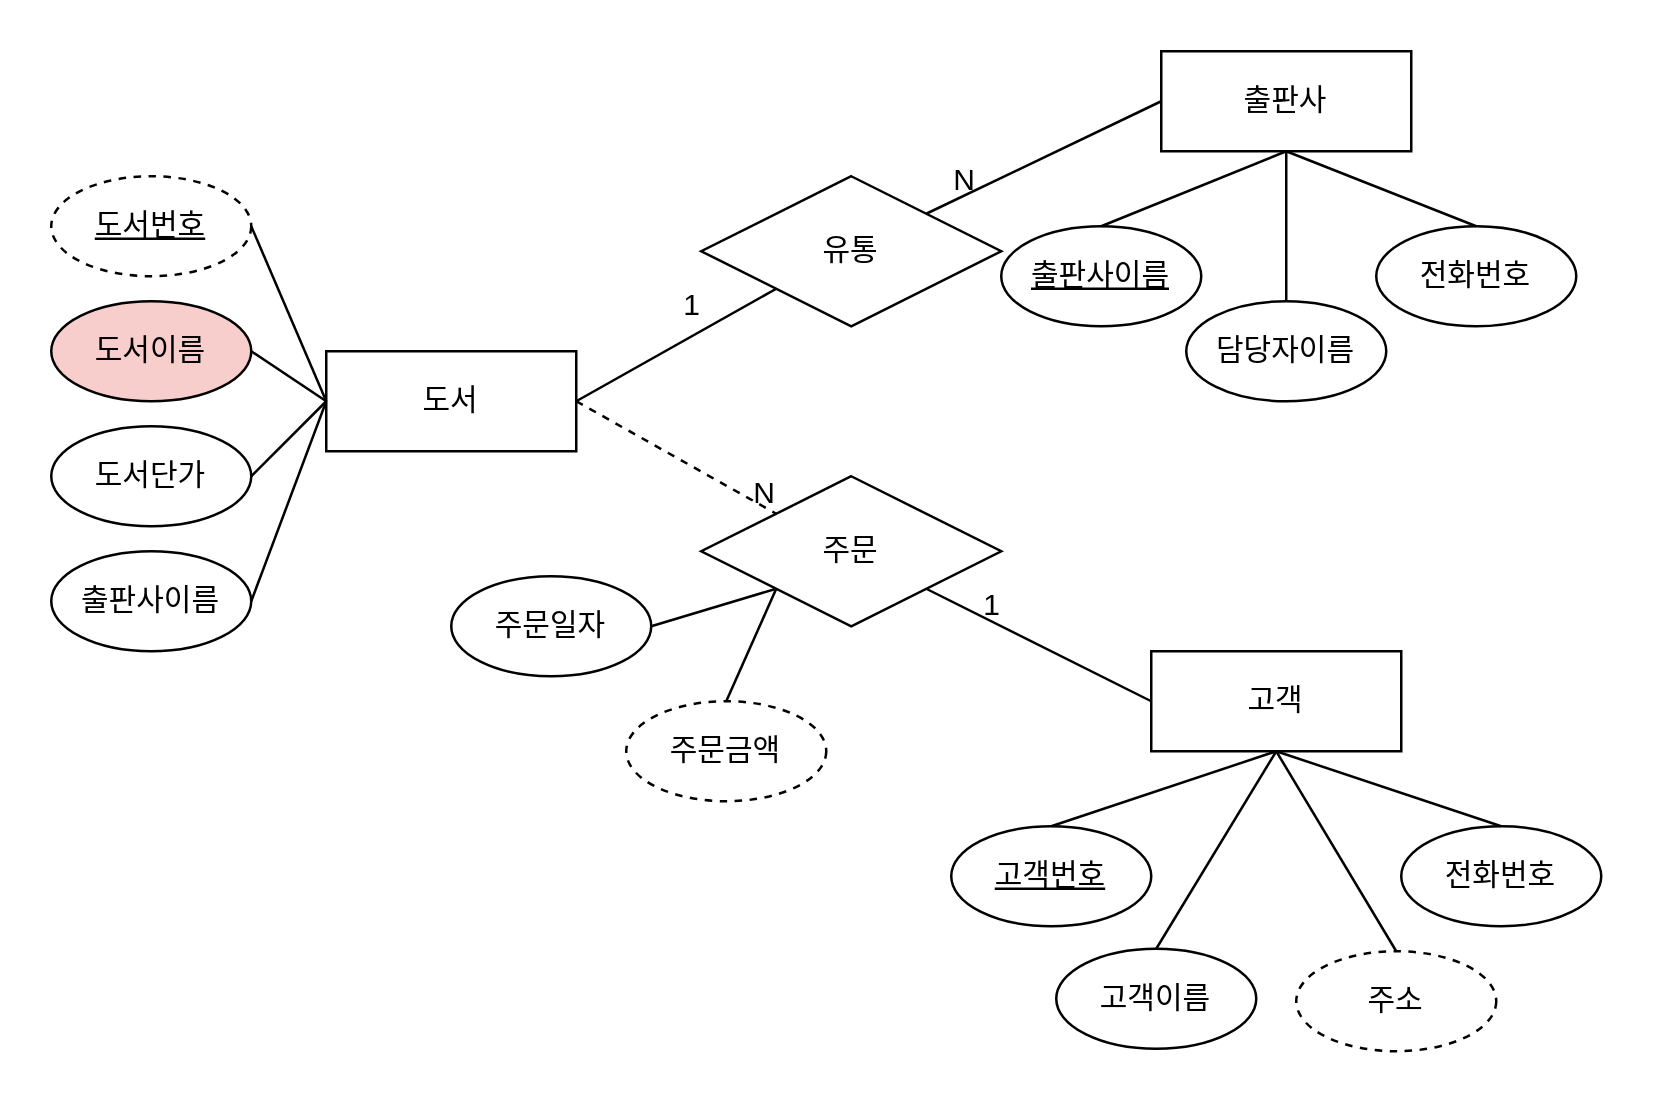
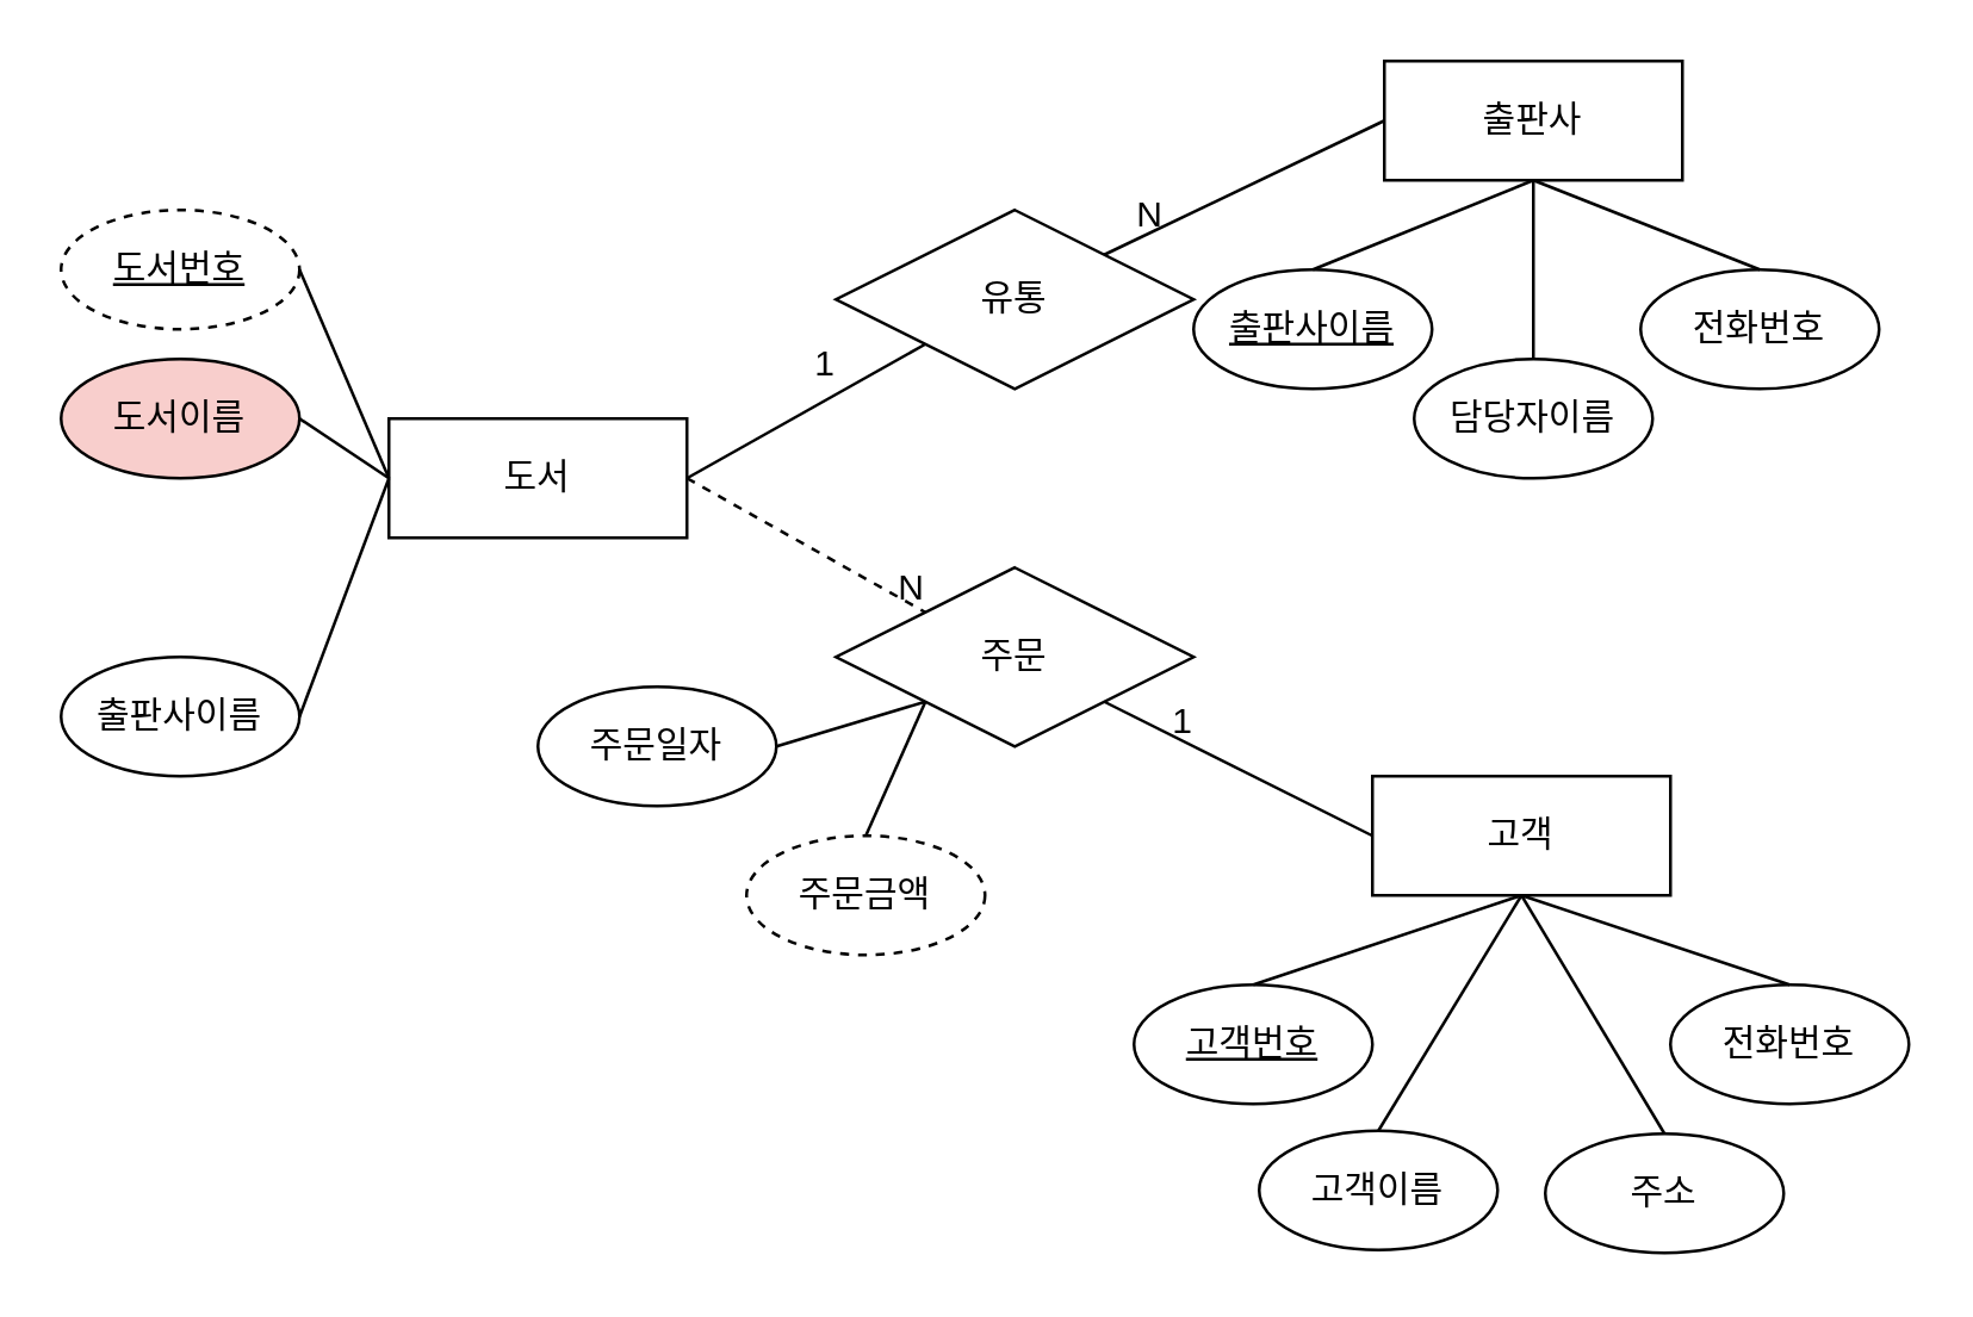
- <mxCell id="33" style="edgeStyle=none;rounded=0;orthogonalLoop=1;jettySize=auto;html=1;exitX=1;exitY=0.5;exitDx=0;exitDy=0;entryX=0;entryY=0.5;entryDx=0;entryDy=0;endArrow=none;endFill=0;" edge="1" parent="1" source="29" target="26"><mxGeometry relative="1" as="geometry" /></mxCell>
- <mxCell id="29" value="도서단가" style="ellipse;whiteSpace=wrap;html=1;align=center;" vertex="1" parent="1"><mxGeometry x="20" y="170" width="80" height="40" as="geometry" /></mxCell>
- <mxCell id="19" value="주소" style="ellipse;whiteSpace=wrap;html=1;align=center;dashed=1;" vertex="1" parent="15"><mxGeometry x="138" y="120" width="80" height="40" as="geometry" /></mxCell>
+ <mxCell id="19" value="주소" style="ellipse;whiteSpace=wrap;html=1;align=center;" vertex="1" parent="15"><mxGeometry x="138" y="120" width="80" height="40" as="geometry" /></mxCell>
